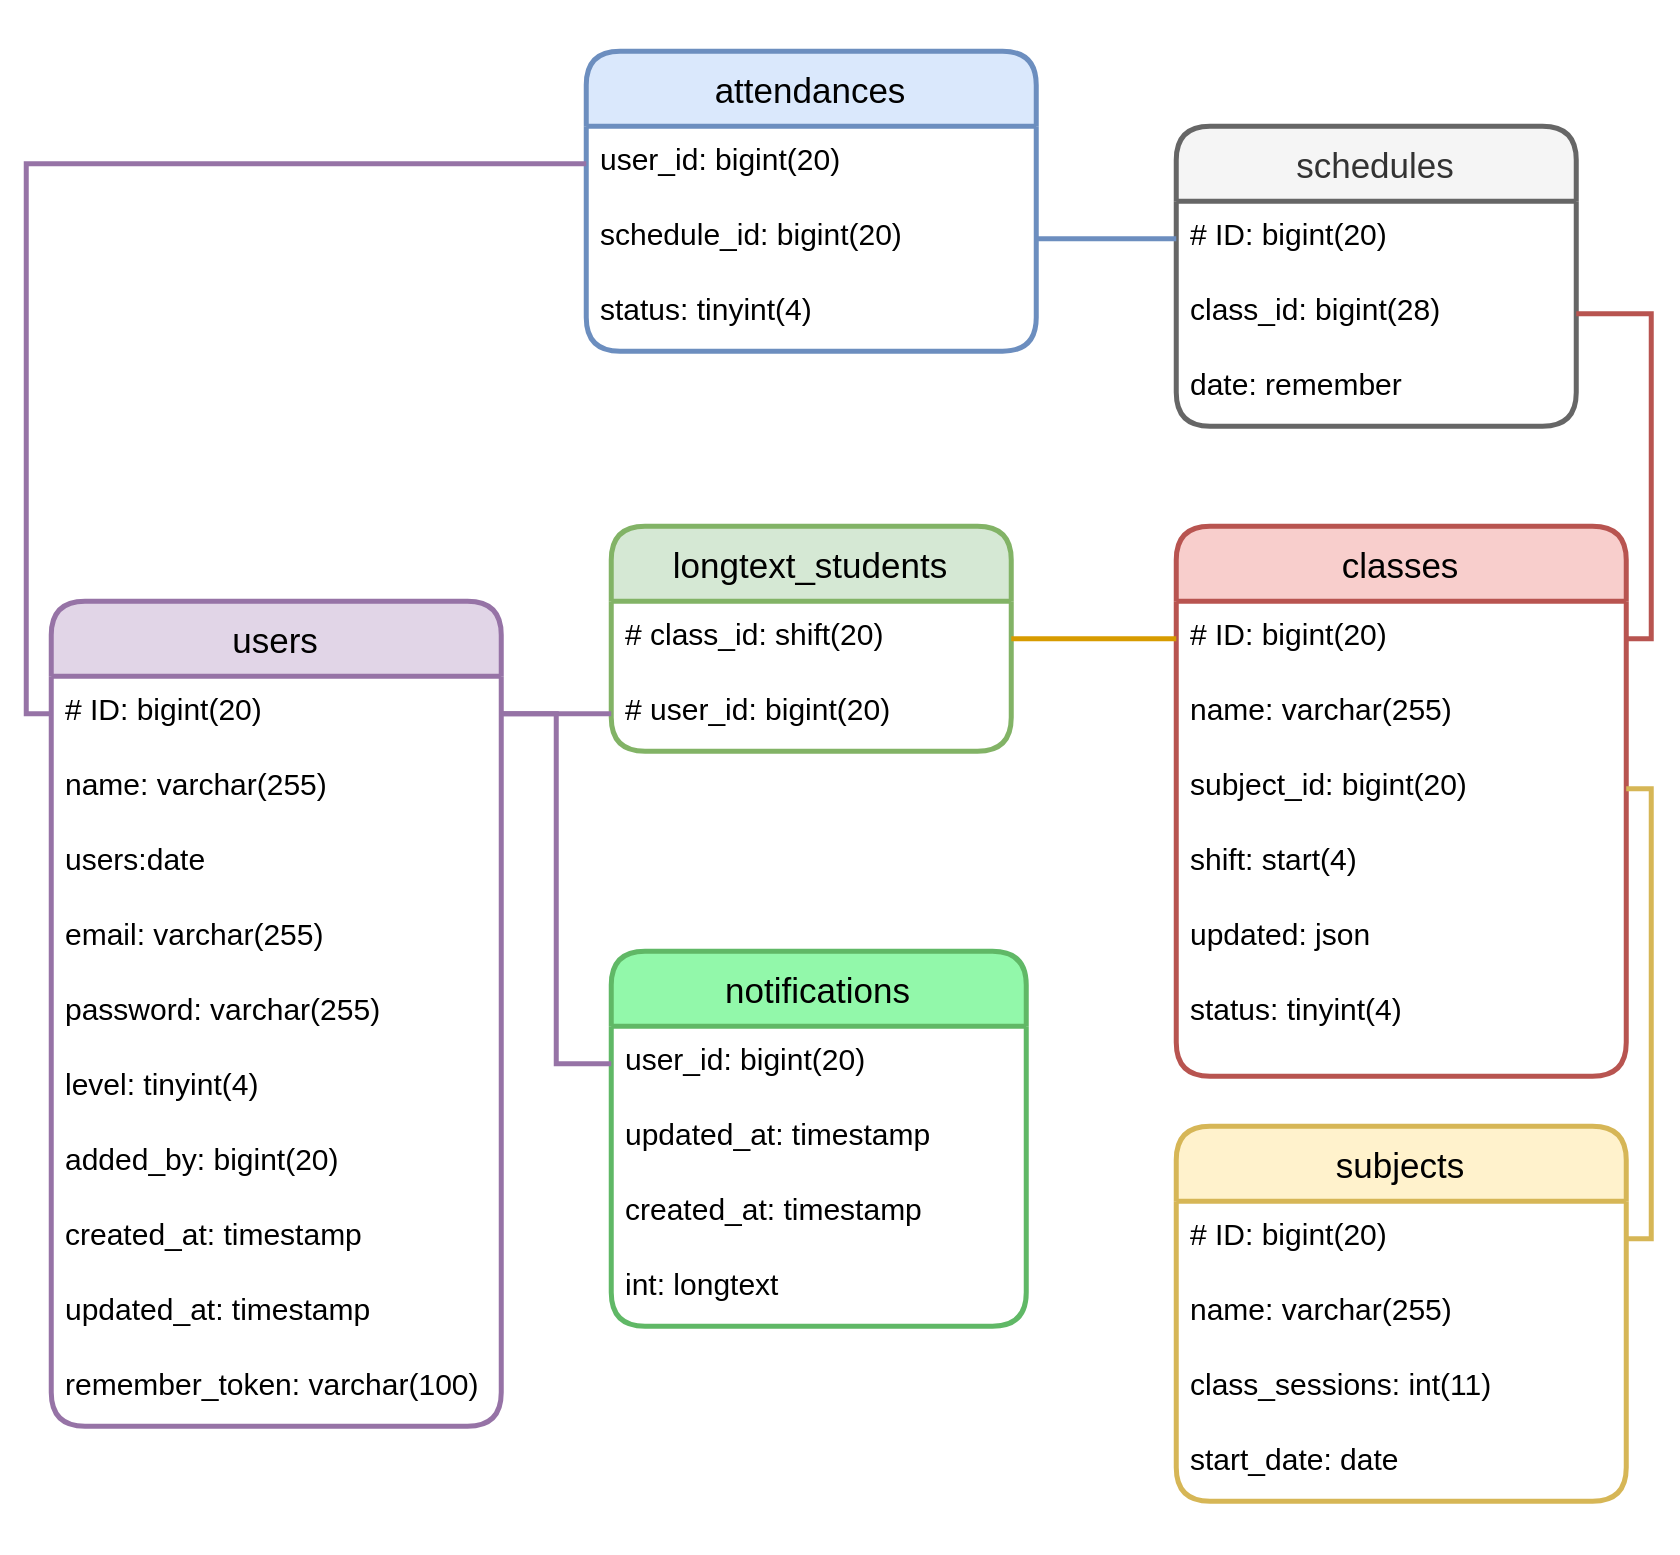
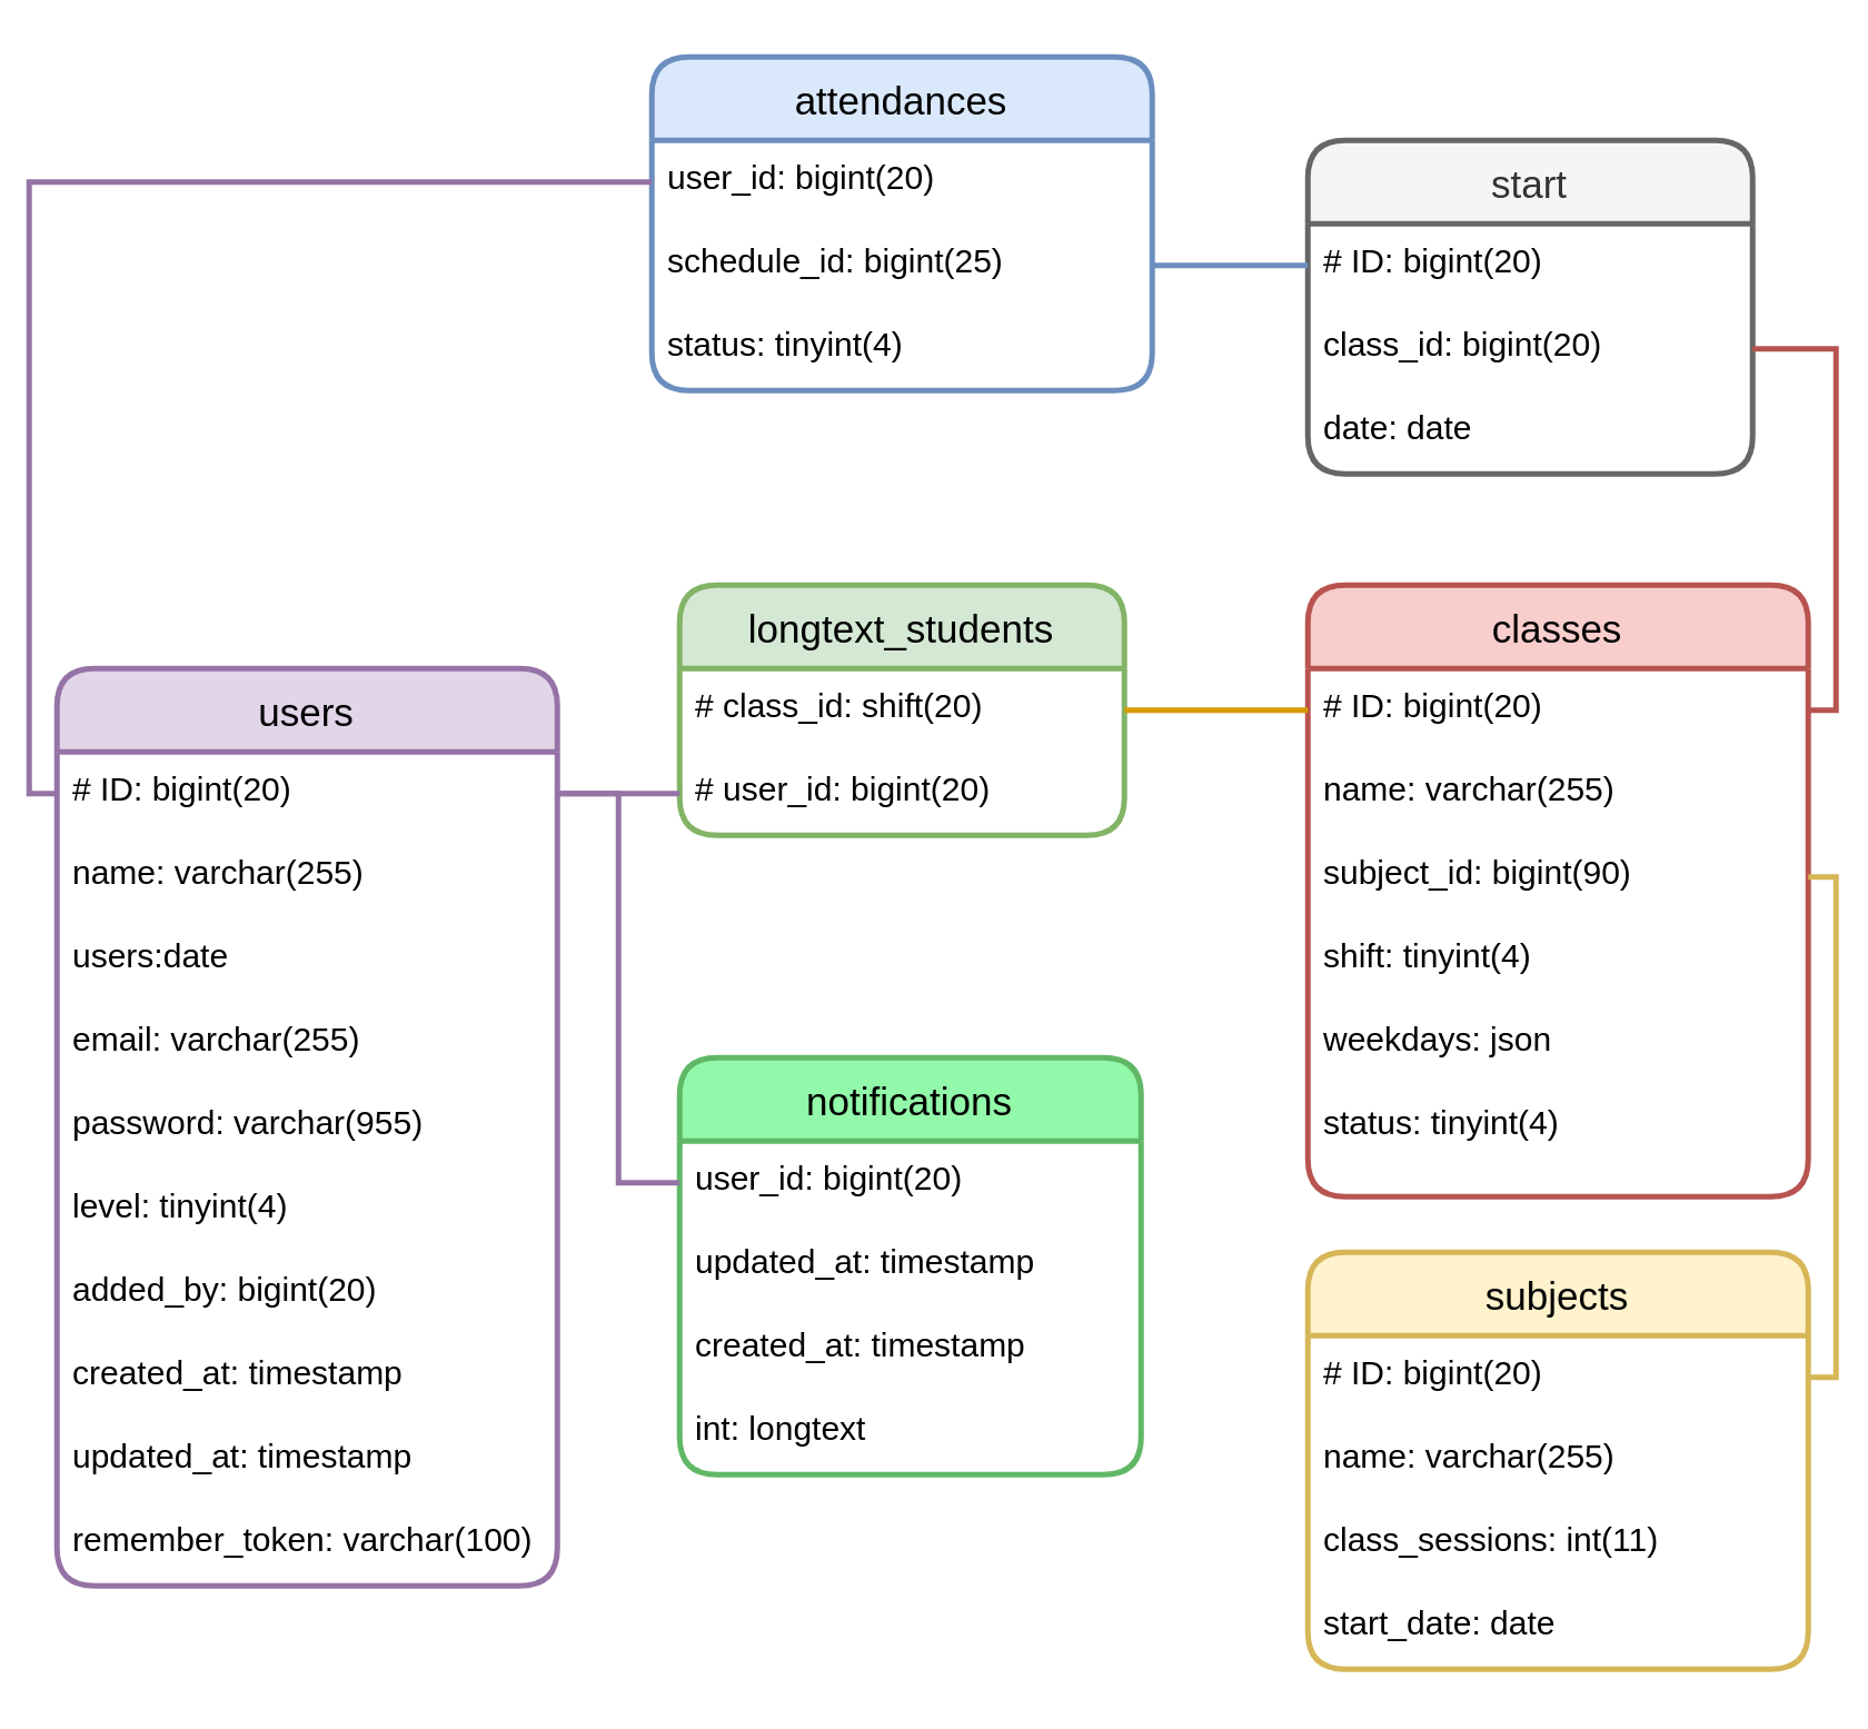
- <mxCell id="13" value="schedules" style="swimlane;childLayout=stackLayout;horizontal=1;startSize=30;horizontalStack=0;rounded=1;fontSize=14;fontStyle=0;strokeWidth=2;resizeParent=0;resizeLast=1;shadow=0;dashed=0;align=center;fillColor=#f5f5f5;strokeColor=#666666;fontColor=#333333;" vertex="1" parent="1"><mxGeometry x="470" y="50" width="160" height="120" as="geometry" /></mxCell>
+ <mxCell id="13" value="start" style="swimlane;childLayout=stackLayout;horizontal=1;startSize=30;horizontalStack=0;rounded=1;fontSize=14;fontStyle=0;strokeWidth=2;resizeParent=0;resizeLast=1;shadow=0;dashed=0;align=center;fillColor=#f5f5f5;strokeColor=#666666;fontColor=#333333;" vertex="1" parent="1"><mxGeometry x="470" y="50" width="160" height="120" as="geometry" /></mxCell>
- <mxCell id="34" value="schedule_id: bigint(20)" style="text;strokeColor=none;fillColor=none;spacingLeft=4;spacingRight=4;overflow=hidden;rotatable=0;points=[[0,0.5],[1,0.5]];portConstraint=eastwest;fontSize=12;" vertex="1" parent="32"><mxGeometry y="60" width="180" height="30" as="geometry" /></mxCell>
+ <mxCell id="34" value="schedule_id: bigint(25)" style="text;strokeColor=none;fillColor=none;spacingLeft=4;spacingRight=4;overflow=hidden;rotatable=0;points=[[0,0.5],[1,0.5]];portConstraint=eastwest;fontSize=12;" vertex="1" parent="32"><mxGeometry y="60" width="180" height="30" as="geometry" /></mxCell>
- <mxCell id="15" value="class_id: bigint(28)" style="text;strokeColor=none;fillColor=none;spacingLeft=4;spacingRight=4;overflow=hidden;rotatable=0;points=[[0,0.5],[1,0.5]];portConstraint=eastwest;fontSize=12;" vertex="1" parent="13"><mxGeometry y="60" width="160" height="30" as="geometry" /></mxCell>
+ <mxCell id="15" value="class_id: bigint(20)" style="text;strokeColor=none;fillColor=none;spacingLeft=4;spacingRight=4;overflow=hidden;rotatable=0;points=[[0,0.5],[1,0.5]];portConstraint=eastwest;fontSize=12;" vertex="1" parent="13"><mxGeometry y="60" width="160" height="30" as="geometry" /></mxCell>
- <mxCell id="16" value="date: remember" style="text;strokeColor=none;fillColor=none;spacingLeft=4;spacingRight=4;overflow=hidden;rotatable=0;points=[[0,0.5],[1,0.5]];portConstraint=eastwest;fontSize=12;" vertex="1" parent="13"><mxGeometry y="90" width="160" height="30" as="geometry" /></mxCell>
+ <mxCell id="16" value="date: date" style="text;strokeColor=none;fillColor=none;spacingLeft=4;spacingRight=4;overflow=hidden;rotatable=0;points=[[0,0.5],[1,0.5]];portConstraint=eastwest;fontSize=12;" vertex="1" parent="13"><mxGeometry y="90" width="160" height="30" as="geometry" /></mxCell>
- <mxCell id="20" value="subject_id: bigint(20)" style="text;strokeColor=none;fillColor=none;spacingLeft=4;spacingRight=4;overflow=hidden;rotatable=0;points=[[0,0.5],[1,0.5]];portConstraint=eastwest;fontSize=12;" vertex="1" parent="17"><mxGeometry y="90" width="180" height="30" as="geometry" /></mxCell>
+ <mxCell id="20" value="subject_id: bigint(90)" style="text;strokeColor=none;fillColor=none;spacingLeft=4;spacingRight=4;overflow=hidden;rotatable=0;points=[[0,0.5],[1,0.5]];portConstraint=eastwest;fontSize=12;" vertex="1" parent="17"><mxGeometry y="90" width="180" height="30" as="geometry" /></mxCell>
- <mxCell id="21" value="shift: start(4)" style="text;strokeColor=none;fillColor=none;spacingLeft=4;spacingRight=4;overflow=hidden;rotatable=0;points=[[0,0.5],[1,0.5]];portConstraint=eastwest;fontSize=12;" vertex="1" parent="17"><mxGeometry y="120" width="180" height="30" as="geometry" /></mxCell>
+ <mxCell id="21" value="shift: tinyint(4)" style="text;strokeColor=none;fillColor=none;spacingLeft=4;spacingRight=4;overflow=hidden;rotatable=0;points=[[0,0.5],[1,0.5]];portConstraint=eastwest;fontSize=12;" vertex="1" parent="17"><mxGeometry y="120" width="180" height="30" as="geometry" /></mxCell>
- <mxCell id="22" value="updated: json" style="text;strokeColor=none;fillColor=none;spacingLeft=4;spacingRight=4;overflow=hidden;rotatable=0;points=[[0,0.5],[1,0.5]];portConstraint=eastwest;fontSize=12;" vertex="1" parent="17"><mxGeometry y="150" width="180" height="30" as="geometry" /></mxCell>
+ <mxCell id="22" value="weekdays: json" style="text;strokeColor=none;fillColor=none;spacingLeft=4;spacingRight=4;overflow=hidden;rotatable=0;points=[[0,0.5],[1,0.5]];portConstraint=eastwest;fontSize=12;" vertex="1" parent="17"><mxGeometry y="150" width="180" height="30" as="geometry" /></mxCell>
- <mxCell id="7" value="password: varchar(255)" style="text;strokeColor=none;fillColor=none;spacingLeft=4;spacingRight=4;overflow=hidden;rotatable=0;points=[[0,0.5],[1,0.5]];portConstraint=eastwest;fontSize=12;" vertex="1" parent="2"><mxGeometry y="150" width="180" height="30" as="geometry" /></mxCell>
+ <mxCell id="7" value="password: varchar(955)" style="text;strokeColor=none;fillColor=none;spacingLeft=4;spacingRight=4;overflow=hidden;rotatable=0;points=[[0,0.5],[1,0.5]];portConstraint=eastwest;fontSize=12;" vertex="1" parent="2"><mxGeometry y="150" width="180" height="30" as="geometry" /></mxCell>
